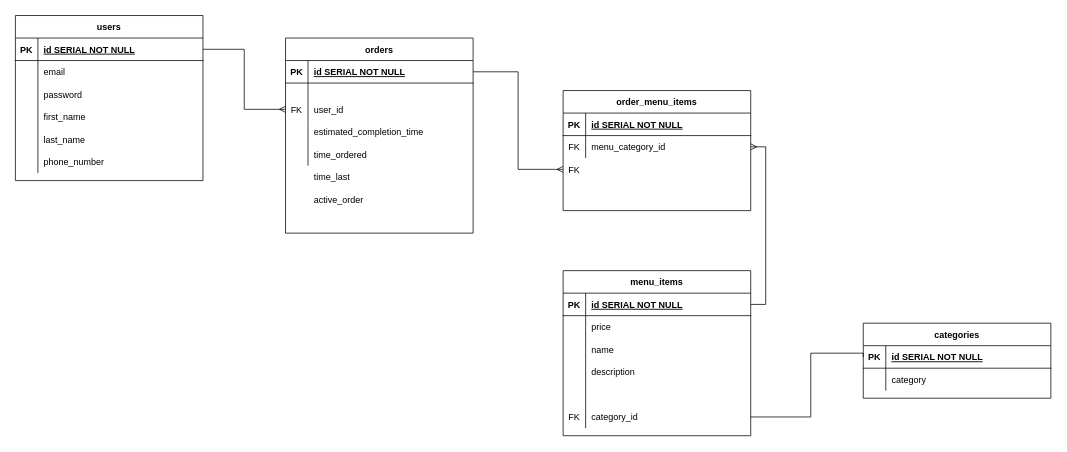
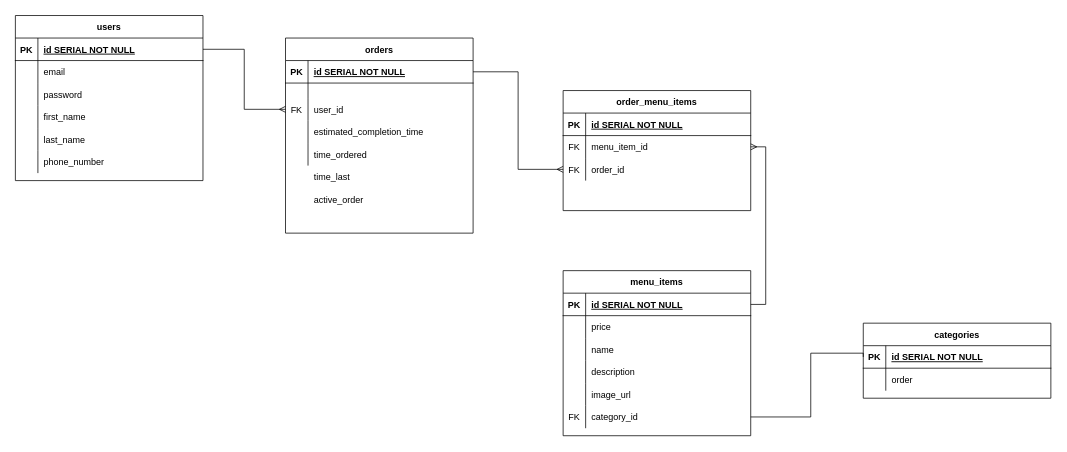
- <mxCell id="62" value="menu_category_id" style="shape=partialRectangle;overflow=hidden;connectable=0;fillColor=none;top=0;left=0;bottom=0;right=0;align=left;spacingLeft=6;" parent="60" vertex="1"><mxGeometry x="30" width="220" height="30" as="geometry"><mxRectangle width="220" height="30" as="alternateBounds" /></mxGeometry></mxCell>
+ <mxCell id="62" value="menu_item_id" style="shape=partialRectangle;overflow=hidden;connectable=0;fillColor=none;top=0;left=0;bottom=0;right=0;align=left;spacingLeft=6;" parent="60" vertex="1"><mxGeometry x="30" width="220" height="30" as="geometry"><mxRectangle width="220" height="30" as="alternateBounds" /></mxGeometry></mxCell>
+ <mxCell id="65" value="order_id" style="shape=partialRectangle;overflow=hidden;connectable=0;fillColor=none;top=0;left=0;bottom=0;right=0;align=left;spacingLeft=6;" parent="63" vertex="1"><mxGeometry x="30" width="220" height="30" as="geometry"><mxRectangle width="220" height="30" as="alternateBounds" /></mxGeometry></mxCell>
- <mxCell id="74" value="category" style="shape=partialRectangle;overflow=hidden;connectable=0;fillColor=none;top=0;left=0;bottom=0;right=0;align=left;spacingLeft=6;" parent="72" vertex="1"><mxGeometry x="30" width="220" height="30" as="geometry"><mxRectangle width="220" height="30" as="alternateBounds" /></mxGeometry></mxCell>
+ <mxCell id="74" value="order" style="shape=partialRectangle;overflow=hidden;connectable=0;fillColor=none;top=0;left=0;bottom=0;right=0;align=left;spacingLeft=6;" parent="72" vertex="1"><mxGeometry x="30" width="220" height="30" as="geometry"><mxRectangle width="220" height="30" as="alternateBounds" /></mxGeometry></mxCell>
+ <mxCell id="33" value="image_url" style="shape=partialRectangle;overflow=hidden;connectable=0;fillColor=none;top=0;left=0;bottom=0;right=0;align=left;spacingLeft=6;" parent="31" vertex="1"><mxGeometry x="30" width="220" height="30" as="geometry"><mxRectangle width="220" height="30" as="alternateBounds" /></mxGeometry></mxCell>
